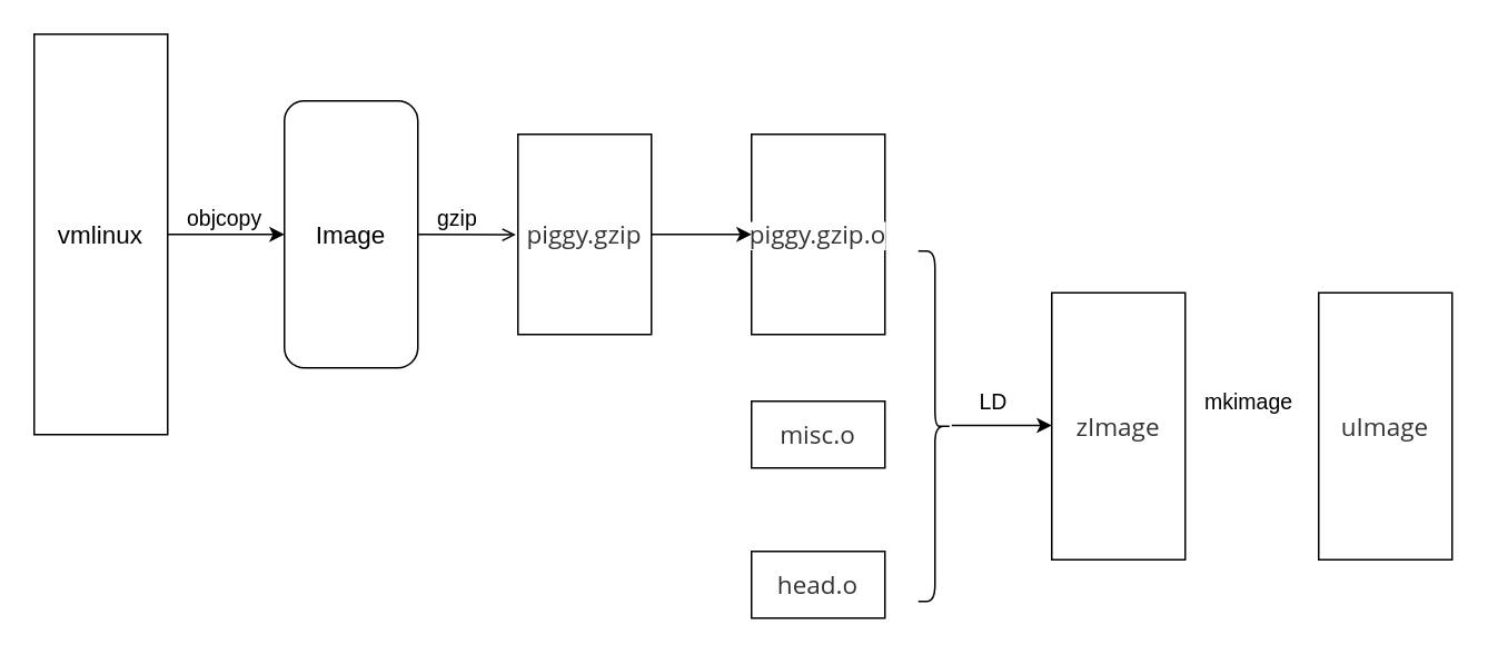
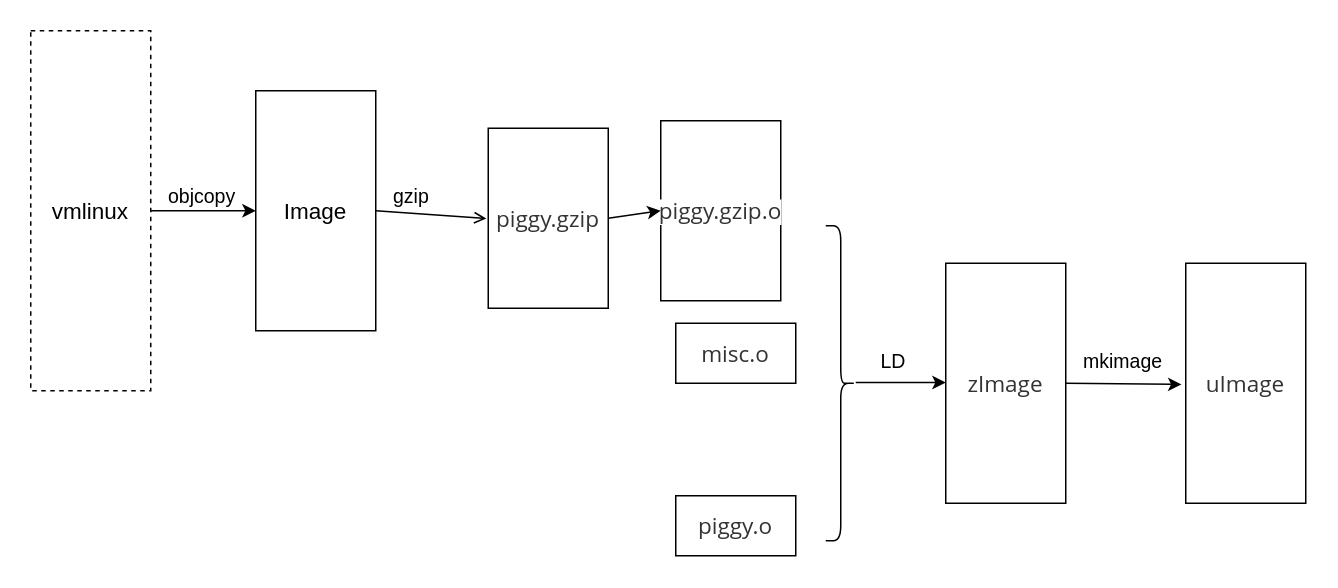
- <mxCell id="2" value="&lt;font style=&quot;font-size: 15px&quot;&gt;vmlinux&lt;/font&gt;" style="rounded=0;whiteSpace=wrap;html=1;" vertex="1" parent="1"><mxGeometry x="20" y="20" width="80" height="240" as="geometry" /></mxCell>
+ <mxCell id="2" value="&lt;font style=&quot;font-size: 15px&quot;&gt;vmlinux&lt;/font&gt;" style="rounded=0;whiteSpace=wrap;html=1;dashed=1;" vertex="1" parent="1"><mxGeometry x="20" y="20" width="80" height="240" as="geometry" /></mxCell>
- <mxCell id="3" value="&lt;font style=&quot;font-size: 15px&quot;&gt;Image&lt;/font&gt;" style="whiteSpace=wrap;html=1;rounded=1;" vertex="1" parent="1"><mxGeometry x="170" y="60" width="80" height="160" as="geometry" /></mxCell>
+ <mxCell id="3" value="&lt;font style=&quot;font-size: 15px&quot;&gt;Image&lt;/font&gt;" style="rounded=0;whiteSpace=wrap;html=1;" vertex="1" parent="1"><mxGeometry x="170" y="60" width="80" height="160" as="geometry" /></mxCell>
- <mxCell id="7" value="&lt;span style=&quot;color: rgb(51 , 51 , 51) ; font-family: &amp;#34;open sans&amp;#34; , &amp;#34;clear sans&amp;#34; , &amp;#34;helvetica neue&amp;#34; , &amp;#34;helvetica&amp;#34; , &amp;#34;arial&amp;#34; , sans-serif ; white-space: pre-wrap ; background-color: rgb(255 , 255 , 255)&quot;&gt;&lt;font style=&quot;font-size: 15px&quot;&gt;piggy.gzip&lt;/font&gt;&lt;/span&gt;" style="rounded=0;whiteSpace=wrap;html=1;" vertex="1" parent="1"><mxGeometry x="310" y="80" width="80" height="120" as="geometry" /></mxCell>
+ <mxCell id="7" value="&lt;span style=&quot;color: rgb(51 , 51 , 51) ; font-family: &amp;#34;open sans&amp;#34; , &amp;#34;clear sans&amp;#34; , &amp;#34;helvetica neue&amp;#34; , &amp;#34;helvetica&amp;#34; , &amp;#34;arial&amp;#34; , sans-serif ; white-space: pre-wrap ; background-color: rgb(255 , 255 , 255)&quot;&gt;&lt;font style=&quot;font-size: 15px&quot;&gt;piggy.gzip&lt;/font&gt;&lt;/span&gt;" style="rounded=0;whiteSpace=wrap;html=1;" vertex="1" parent="1"><mxGeometry x="325" y="85" width="80" height="120" as="geometry" /></mxCell>
- <mxCell id="9" value="&lt;span style=&quot;color: rgb(51 , 51 , 51) ; font-family: &amp;#34;open sans&amp;#34; , &amp;#34;clear sans&amp;#34; , &amp;#34;helvetica neue&amp;#34; , &amp;#34;helvetica&amp;#34; , &amp;#34;arial&amp;#34; , sans-serif ; white-space: pre-wrap ; background-color: rgb(255 , 255 , 255)&quot;&gt;&lt;font style=&quot;font-size: 15px&quot;&gt;piggy.gzip.o&lt;/font&gt;&lt;/span&gt;" style="rounded=0;whiteSpace=wrap;html=1;" vertex="1" parent="1"><mxGeometry x="450" y="80" width="80" height="120" as="geometry" /></mxCell>
+ <mxCell id="9" value="&lt;span style=&quot;color: rgb(51 , 51 , 51) ; font-family: &amp;#34;open sans&amp;#34; , &amp;#34;clear sans&amp;#34; , &amp;#34;helvetica neue&amp;#34; , &amp;#34;helvetica&amp;#34; , &amp;#34;arial&amp;#34; , sans-serif ; white-space: pre-wrap ; background-color: rgb(255 , 255 , 255)&quot;&gt;&lt;font style=&quot;font-size: 15px&quot;&gt;piggy.gzip.o&lt;/font&gt;&lt;/span&gt;" style="rounded=0;whiteSpace=wrap;html=1;" vertex="1" parent="1"><mxGeometry x="440" y="80" width="80" height="120" as="geometry" /></mxCell>
+ <mxCell id="18" value="" style="endArrow=classic;html=1;strokeWidth=1;exitX=1;exitY=0.5;exitDx=0;exitDy=0;entryX=-0.035;entryY=0.505;entryDx=0;entryDy=0;entryPerimeter=0;" edge="1" parent="1" source="16" target="17"><mxGeometry width="50" height="50" relative="1" as="geometry"><mxPoint x="720" y="255" as="sourcePoint" /><mxPoint x="780" y="255" as="targetPoint" /></mxGeometry></mxCell>
- <mxCell id="11" value="&lt;span style=&quot;color: rgb(51 , 51 , 51) ; font-family: &amp;#34;open sans&amp;#34; , &amp;#34;clear sans&amp;#34; , &amp;#34;helvetica neue&amp;#34; , &amp;#34;helvetica&amp;#34; , &amp;#34;arial&amp;#34; , sans-serif ; white-space: pre-wrap ; background-color: rgb(255 , 255 , 255)&quot;&gt;&lt;font style=&quot;font-size: 15px&quot;&gt;misc.o&lt;/font&gt;&lt;/span&gt;" style="rounded=0;whiteSpace=wrap;html=1;" vertex="1" parent="1"><mxGeometry x="450" y="240" width="80" height="40" as="geometry" /></mxCell>
+ <mxCell id="11" value="&lt;span style=&quot;color: rgb(51 , 51 , 51) ; font-family: &amp;#34;open sans&amp;#34; , &amp;#34;clear sans&amp;#34; , &amp;#34;helvetica neue&amp;#34; , &amp;#34;helvetica&amp;#34; , &amp;#34;arial&amp;#34; , sans-serif ; white-space: pre-wrap ; background-color: rgb(255 , 255 , 255)&quot;&gt;&lt;font style=&quot;font-size: 15px&quot;&gt;misc.o&lt;/font&gt;&lt;/span&gt;" style="rounded=0;whiteSpace=wrap;html=1;" vertex="1" parent="1"><mxGeometry x="450" y="215" width="80" height="40" as="geometry" /></mxCell>
- <mxCell id="12" value="&lt;span style=&quot;color: rgb(51 , 51 , 51) ; font-family: &amp;#34;open sans&amp;#34; , &amp;#34;clear sans&amp;#34; , &amp;#34;helvetica neue&amp;#34; , &amp;#34;helvetica&amp;#34; , &amp;#34;arial&amp;#34; , sans-serif ; white-space: pre-wrap ; background-color: rgb(255 , 255 , 255)&quot;&gt;&lt;font style=&quot;font-size: 15px&quot;&gt;head.o&lt;/font&gt;&lt;/span&gt;" style="rounded=0;whiteSpace=wrap;html=1;" vertex="1" parent="1"><mxGeometry x="450" y="330" width="80" height="40" as="geometry" /></mxCell>
+ <mxCell id="12" value="&lt;span style=&quot;color: rgb(51 , 51 , 51) ; font-family: &amp;#34;open sans&amp;#34; , &amp;#34;clear sans&amp;#34; , &amp;#34;helvetica neue&amp;#34; , &amp;#34;helvetica&amp;#34; , &amp;#34;arial&amp;#34; , sans-serif ; white-space: pre-wrap ; background-color: rgb(255 , 255 , 255)&quot;&gt;&lt;font style=&quot;font-size: 15px&quot;&gt;piggy.o&lt;/font&gt;&lt;/span&gt;" style="rounded=0;whiteSpace=wrap;html=1;" vertex="1" parent="1"><mxGeometry x="450" y="330" width="80" height="40" as="geometry" /></mxCell>
